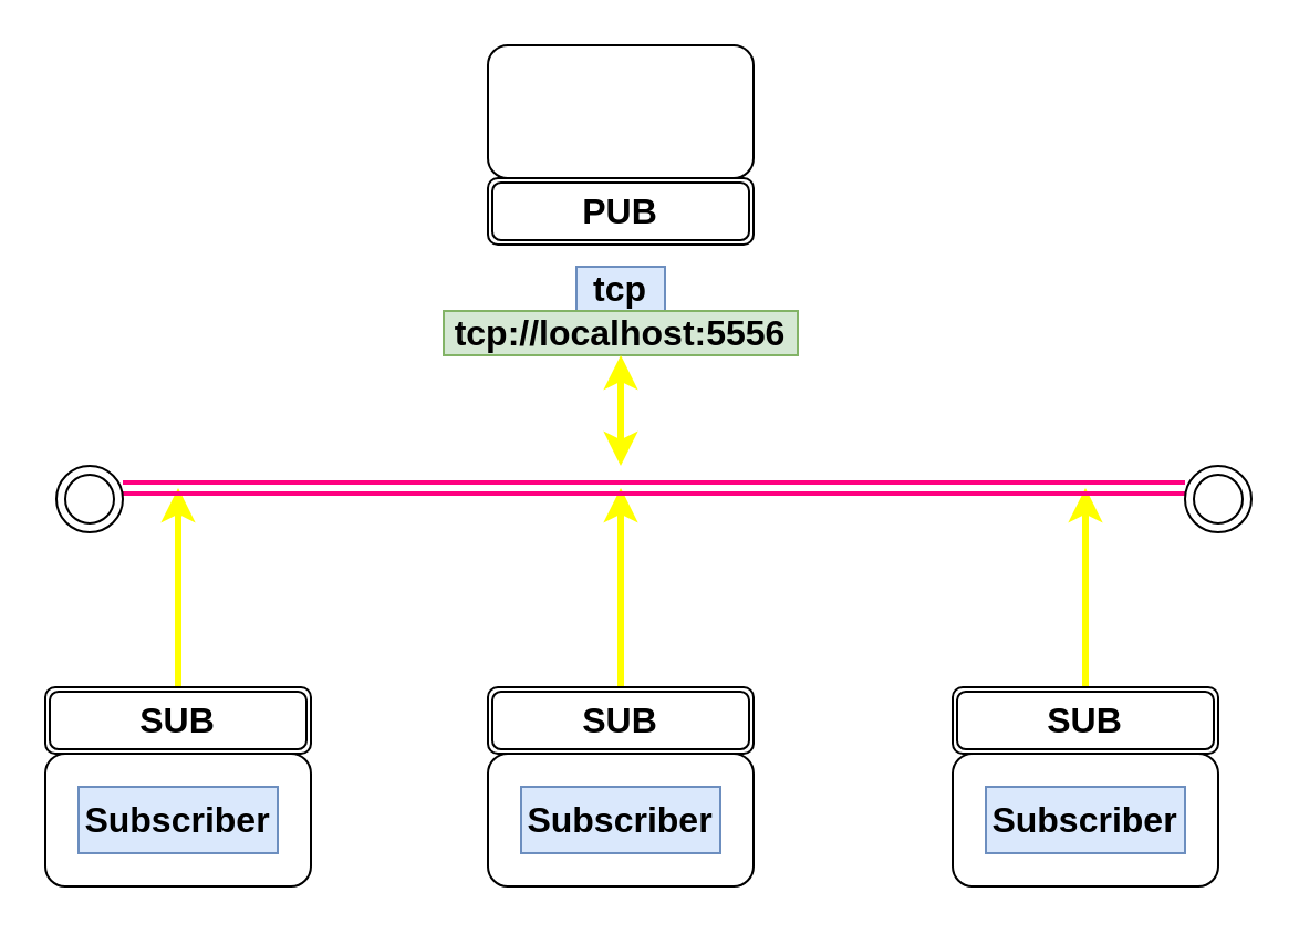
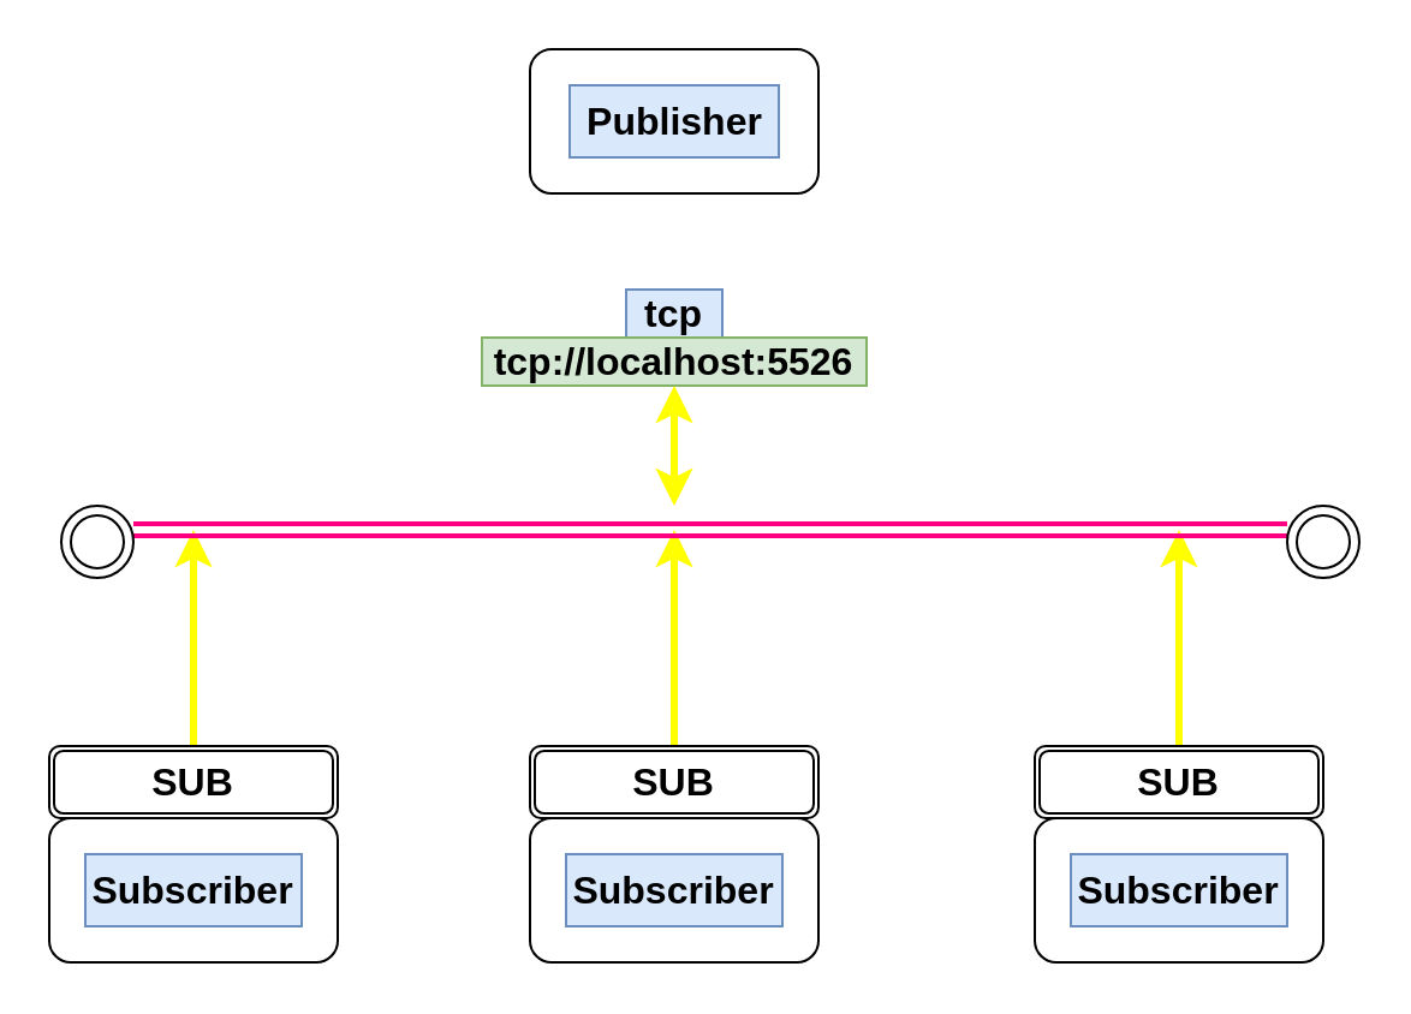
+ <mxCell id="3" value="Publisher" style="text;html=1;strokeColor=#6c8ebf;fillColor=#dae8fc;align=center;verticalAlign=middle;whiteSpace=wrap;rounded=0;fontStyle=1;fontSize=16;" vertex="1" parent="1"><mxGeometry x="236.5" y="35" width="87" height="30" as="geometry" /></mxCell>
- <mxCell id="4" value="PUB" style="shape=ext;double=1;rounded=1;whiteSpace=wrap;html=1;fontSize=16;fontStyle=1" vertex="1" parent="1"><mxGeometry x="220" y="80" width="120" height="30" as="geometry" /></mxCell>
- <mxCell id="6" value="tcp://localhost:5556" style="text;html=1;strokeColor=#82b366;fillColor=#d5e8d4;align=center;verticalAlign=middle;whiteSpace=wrap;rounded=0;fontSize=16;fontStyle=1" vertex="1" parent="1"><mxGeometry x="200" y="140" width="160" height="20" as="geometry" /></mxCell>
+ <mxCell id="6" value="tcp://localhost:5526" style="text;html=1;strokeColor=#82b366;fillColor=#d5e8d4;align=center;verticalAlign=middle;whiteSpace=wrap;rounded=0;fontSize=16;fontStyle=1" vertex="1" parent="1"><mxGeometry x="200" y="140" width="160" height="20" as="geometry" /></mxCell>
